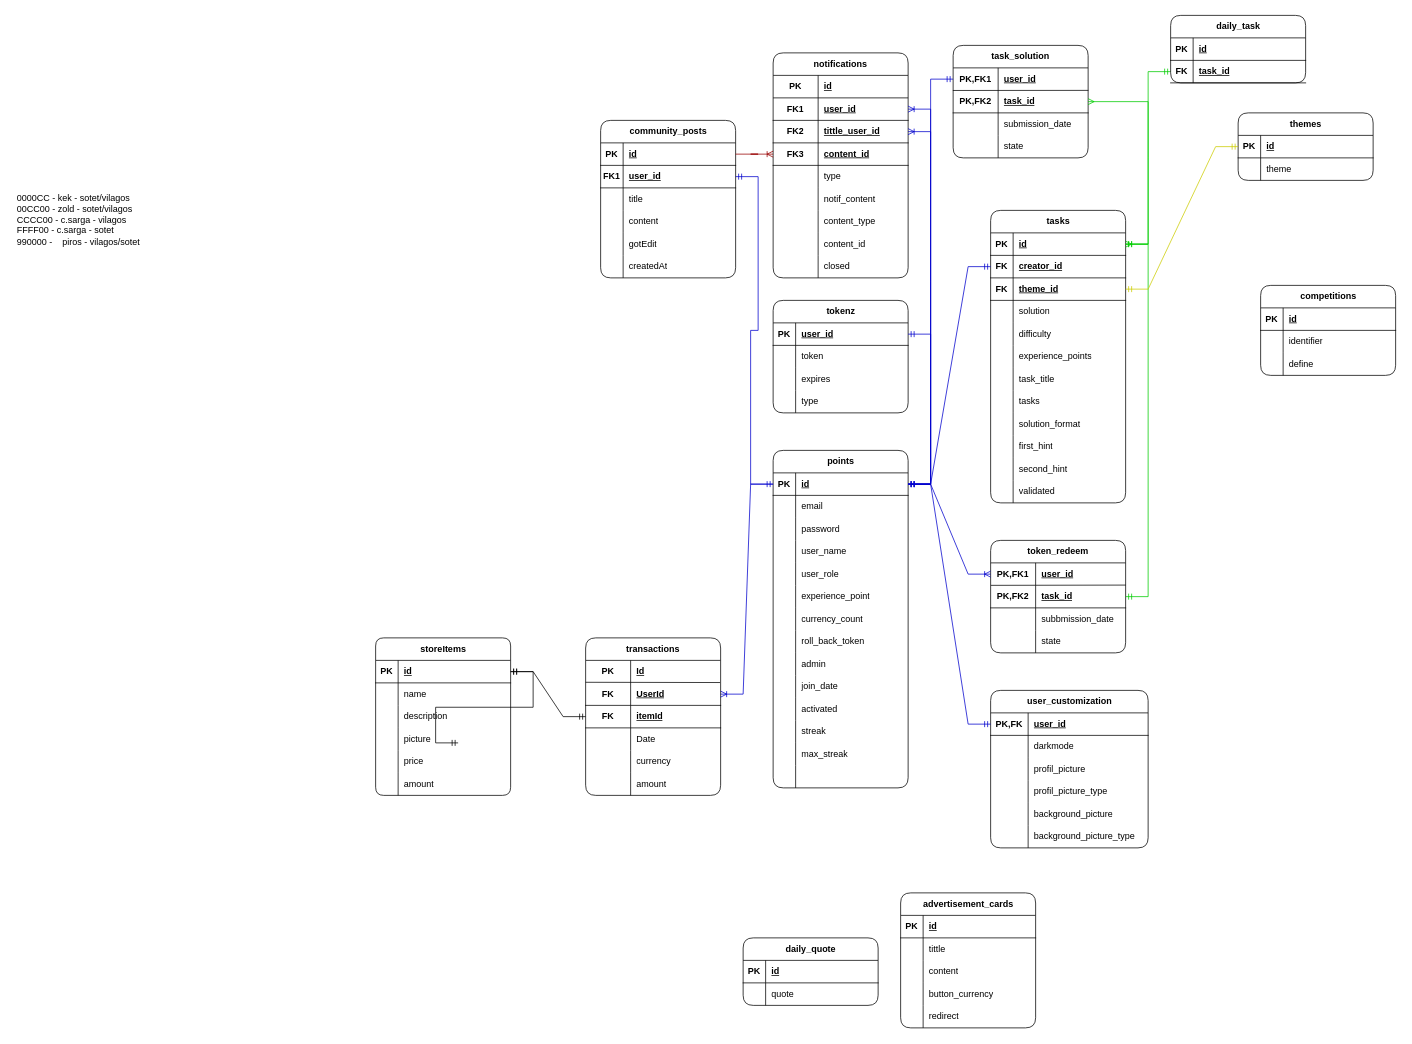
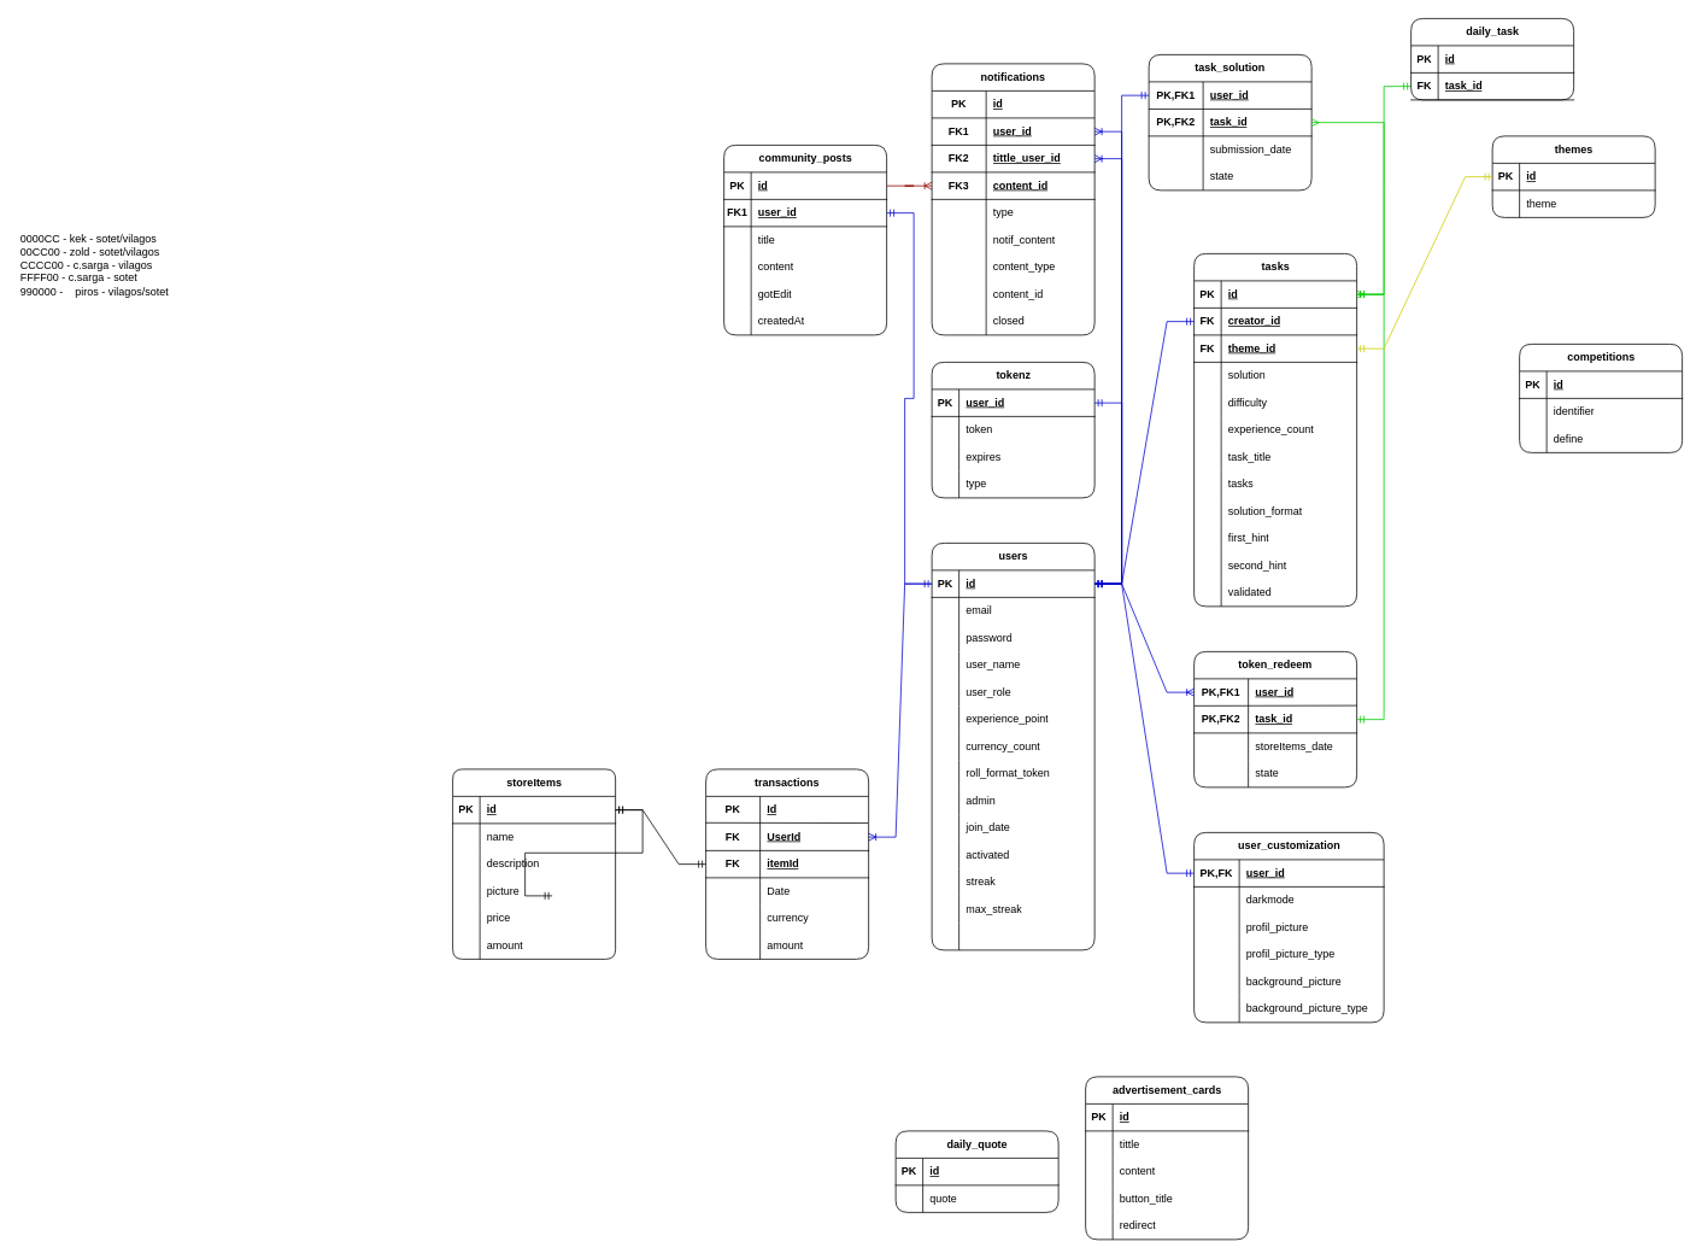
- <mxCell id="154" value="experience_points" style="shape=partialRectangle;connectable=0;fillColor=none;top=0;left=0;bottom=0;right=0;align=left;spacingLeft=6;overflow=hidden;whiteSpace=wrap;html=1;" vertex="1" parent="152"><mxGeometry x="30" width="150" height="30" as="geometry"><mxRectangle width="150" height="30" as="alternateBounds" /></mxGeometry></mxCell>
+ <mxCell id="154" value="experience_count" style="shape=partialRectangle;connectable=0;fillColor=none;top=0;left=0;bottom=0;right=0;align=left;spacingLeft=6;overflow=hidden;whiteSpace=wrap;html=1;" vertex="1" parent="152"><mxGeometry x="30" width="150" height="30" as="geometry"><mxRectangle width="150" height="30" as="alternateBounds" /></mxGeometry></mxCell>
- <mxCell id="2" value="points" style="shape=table;startSize=30;container=1;collapsible=1;childLayout=tableLayout;fixedRows=1;rowLines=0;fontStyle=1;align=center;resizeLast=1;html=1;rounded=1;" vertex="1" parent="1"><mxGeometry x="1030" y="600" width="180" height="450" as="geometry" /></mxCell>
+ <mxCell id="2" value="users" style="shape=table;startSize=30;container=1;collapsible=1;childLayout=tableLayout;fixedRows=1;rowLines=0;fontStyle=1;align=center;resizeLast=1;html=1;rounded=1;" vertex="1" parent="1"><mxGeometry x="1030" y="600" width="180" height="450" as="geometry" /></mxCell>
- <mxCell id="130" value="subbmission_date" style="shape=partialRectangle;connectable=0;fillColor=none;top=0;left=0;bottom=0;right=0;align=left;spacingLeft=6;overflow=hidden;html=1;whiteSpace=wrap;" vertex="1" parent="128"><mxGeometry x="60" width="120" height="30" as="geometry"><mxRectangle width="120" height="30" as="alternateBounds" /></mxGeometry></mxCell>
+ <mxCell id="130" value="storeItems_date" style="shape=partialRectangle;connectable=0;fillColor=none;top=0;left=0;bottom=0;right=0;align=left;spacingLeft=6;overflow=hidden;html=1;whiteSpace=wrap;" vertex="1" parent="128"><mxGeometry x="60" width="120" height="30" as="geometry"><mxRectangle width="120" height="30" as="alternateBounds" /></mxGeometry></mxCell>
- <mxCell id="26" value="roll_back_token" style="shape=partialRectangle;connectable=0;fillColor=none;top=0;left=0;bottom=0;right=0;align=left;spacingLeft=6;overflow=hidden;whiteSpace=wrap;html=1;" vertex="1" parent="24"><mxGeometry x="30" width="150" height="30" as="geometry"><mxRectangle width="150" height="30" as="alternateBounds" /></mxGeometry></mxCell>
+ <mxCell id="26" value="roll_format_token" style="shape=partialRectangle;connectable=0;fillColor=none;top=0;left=0;bottom=0;right=0;align=left;spacingLeft=6;overflow=hidden;whiteSpace=wrap;html=1;" vertex="1" parent="24"><mxGeometry x="30" width="150" height="30" as="geometry"><mxRectangle width="150" height="30" as="alternateBounds" /></mxGeometry></mxCell>
- <mxCell id="289" value="button_currency" style="shape=partialRectangle;connectable=0;fillColor=none;top=0;left=0;bottom=0;right=0;align=left;spacingLeft=6;overflow=hidden;whiteSpace=wrap;html=1;" vertex="1" parent="287"><mxGeometry x="30" width="150" height="30" as="geometry"><mxRectangle width="150" height="30" as="alternateBounds" /></mxGeometry></mxCell>
+ <mxCell id="289" value="button_title" style="shape=partialRectangle;connectable=0;fillColor=none;top=0;left=0;bottom=0;right=0;align=left;spacingLeft=6;overflow=hidden;whiteSpace=wrap;html=1;" vertex="1" parent="287"><mxGeometry x="30" width="150" height="30" as="geometry"><mxRectangle width="150" height="30" as="alternateBounds" /></mxGeometry></mxCell>
